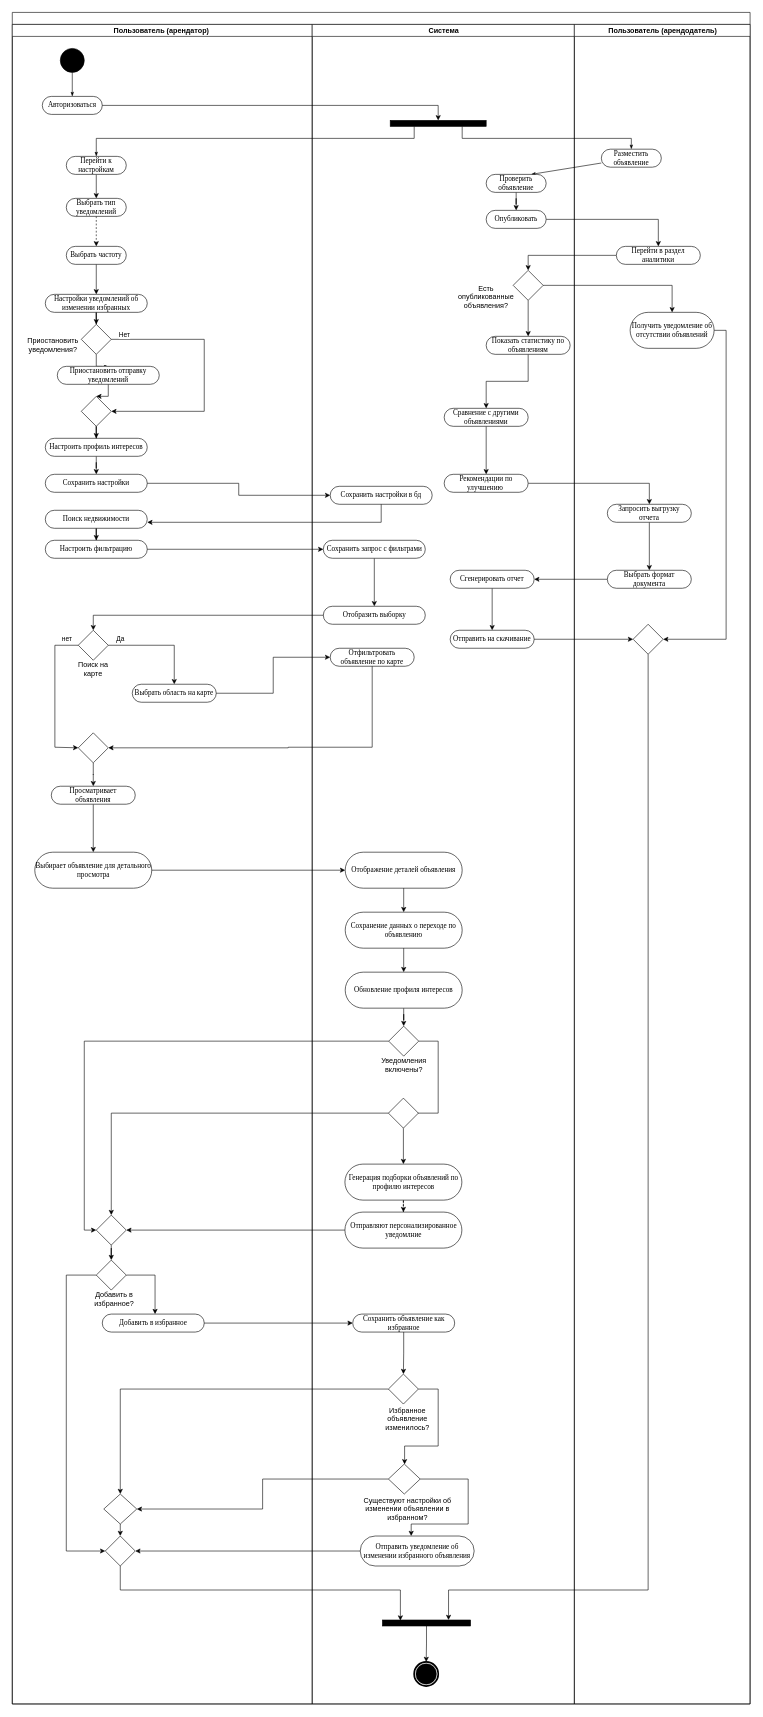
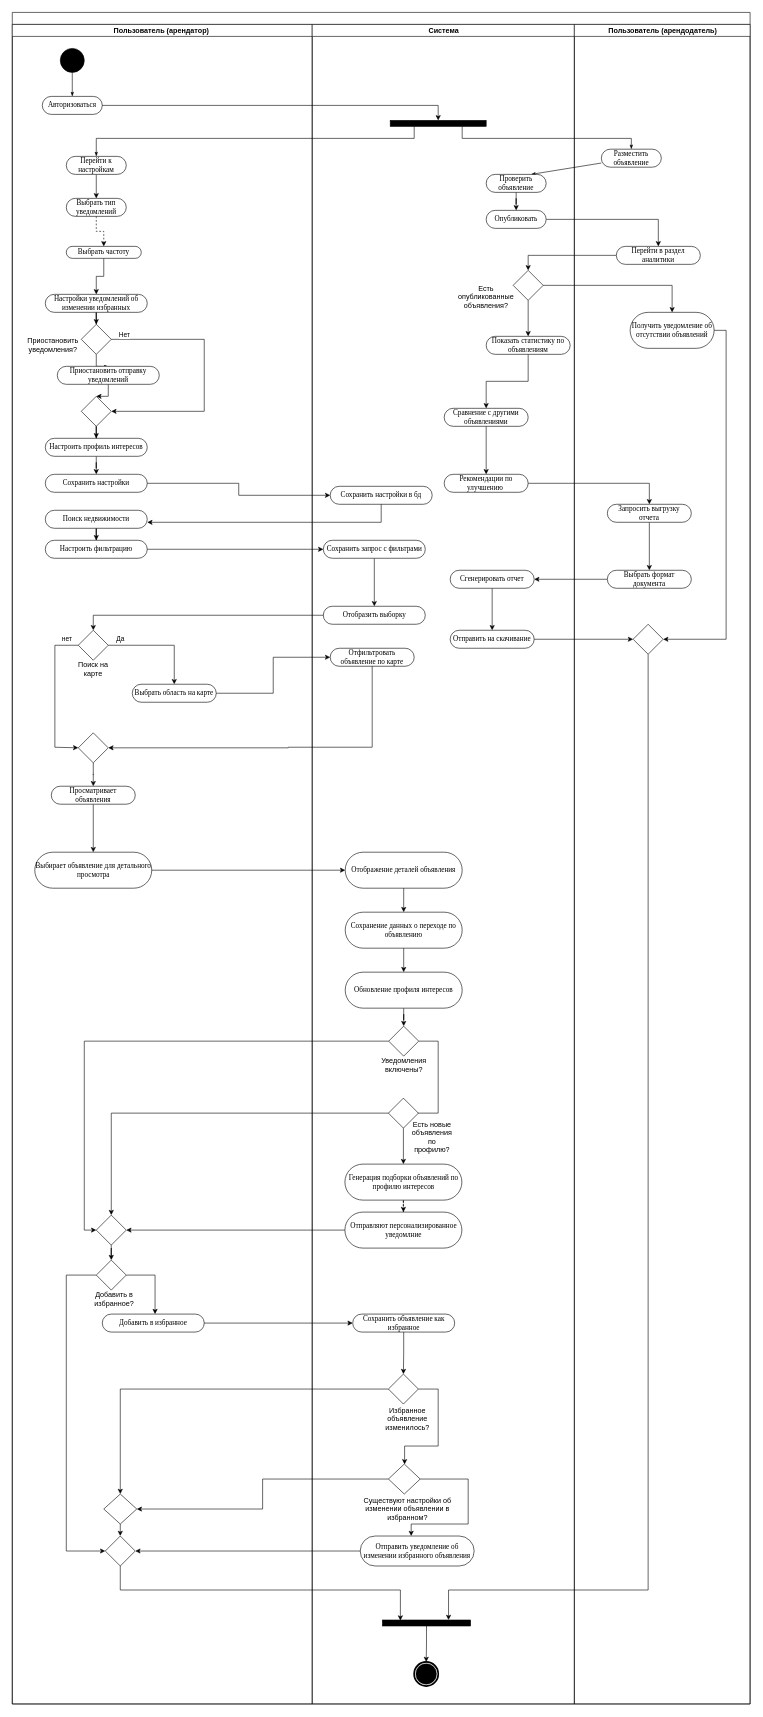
- <mxCell id="18" value="Выбрать частоту" style="rounded=1;whiteSpace=wrap;html=1;shadow=0;comic=0;labelBackgroundColor=none;strokeWidth=1;fontFamily=Verdana;fontSize=12;align=center;arcSize=50;" vertex="1" parent="9"><mxGeometry x="90" y="370" width="100" height="30" as="geometry" /></mxCell>
+ <mxCell id="18" value="Выбрать частоту" style="rounded=1;whiteSpace=wrap;html=1;shadow=0;comic=0;labelBackgroundColor=none;strokeWidth=1;fontFamily=Verdana;fontSize=12;align=center;arcSize=50;" vertex="1" parent="9"><mxGeometry x="90" y="370" width="125" height="20" as="geometry" /></mxCell>
+ <mxCell id="91" value="Есть новые объявления по профилю?" style="text;html=1;align=center;verticalAlign=middle;whiteSpace=wrap;rounded=0;" vertex="1" parent="59"><mxGeometry x="170" y="1840" width="60" height="30" as="geometry" /></mxCell>
